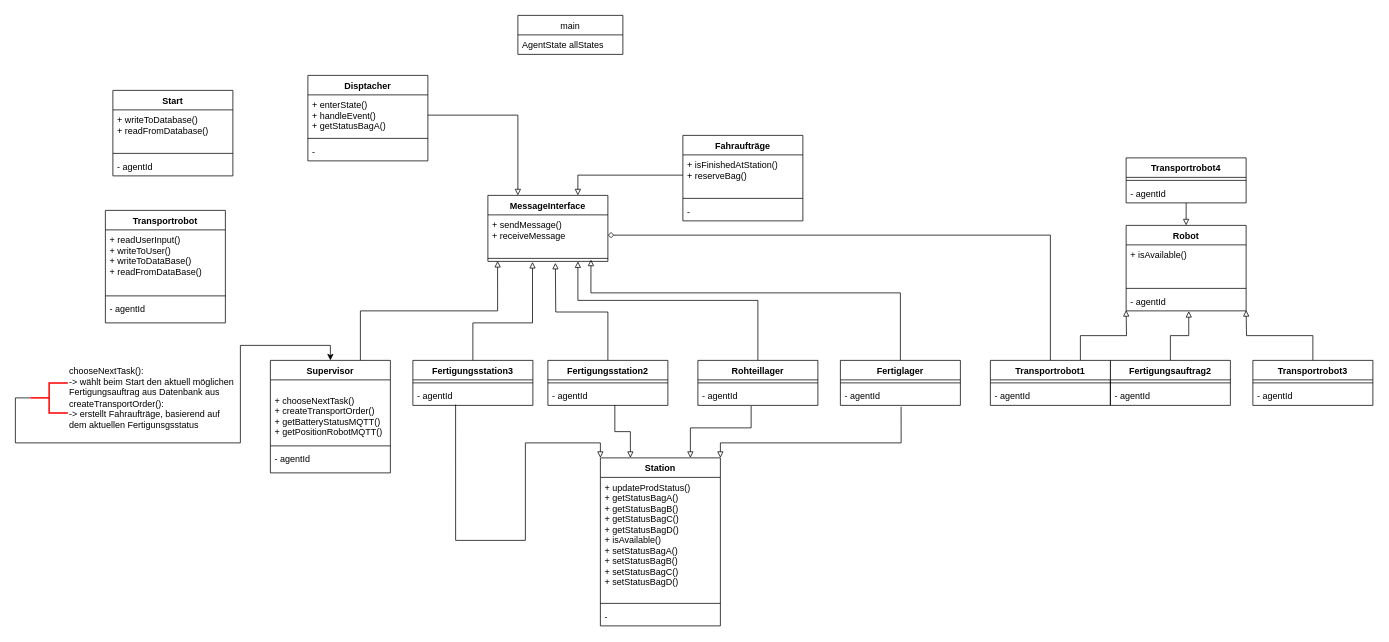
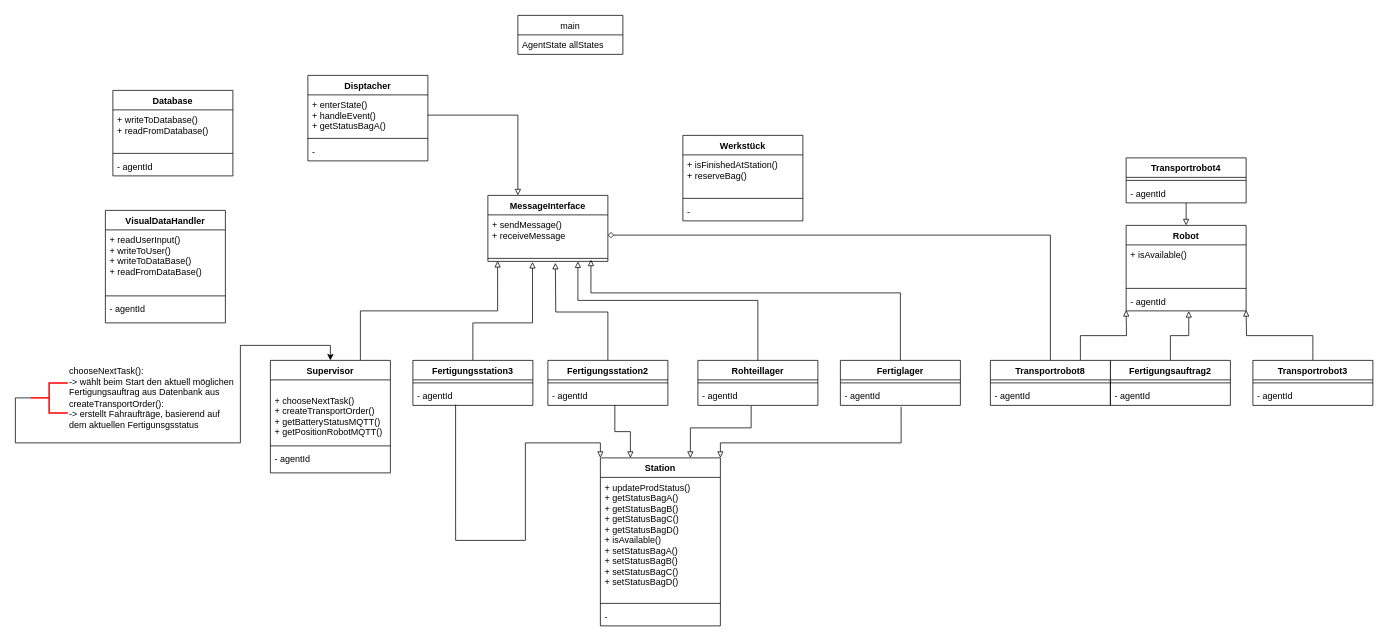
- <mxCell id="64" value="Start" style="swimlane;fontStyle=1;align=center;verticalAlign=top;childLayout=stackLayout;horizontal=1;startSize=26;horizontalStack=0;resizeParent=1;resizeParentMax=0;resizeLast=0;collapsible=1;marginBottom=0;" vertex="1" parent="1"><mxGeometry x="150" y="120" width="160" height="114" as="geometry" /></mxCell>
+ <mxCell id="64" value="Database" style="swimlane;fontStyle=1;align=center;verticalAlign=top;childLayout=stackLayout;horizontal=1;startSize=26;horizontalStack=0;resizeParent=1;resizeParentMax=0;resizeLast=0;collapsible=1;marginBottom=0;" vertex="1" parent="1"><mxGeometry x="150" y="120" width="160" height="114" as="geometry" /></mxCell>
- <mxCell id="15" value="Fahraufträge" style="swimlane;fontStyle=1;align=center;verticalAlign=top;childLayout=stackLayout;horizontal=1;startSize=26;horizontalStack=0;resizeParent=1;resizeParentMax=0;resizeLast=0;collapsible=1;marginBottom=0;" parent="1" vertex="1"><mxGeometry x="910" width="160" height="114" as="geometry" y="180" /></mxCell>
+ <mxCell id="15" value="Werkstück" style="swimlane;fontStyle=1;align=center;verticalAlign=top;childLayout=stackLayout;horizontal=1;startSize=26;horizontalStack=0;resizeParent=1;resizeParentMax=0;resizeLast=0;collapsible=1;marginBottom=0;" parent="1" vertex="1"><mxGeometry x="910" width="160" height="114" as="geometry" y="180" /></mxCell>
- <mxCell id="54" style="edgeStyle=orthogonalEdgeStyle;rounded=0;orthogonalLoop=1;jettySize=auto;html=1;exitX=0;exitY=0.5;exitDx=0;exitDy=0;entryX=0.75;entryY=0;entryDx=0;entryDy=0;endArrow=block;endFill=0;" edge="1" parent="1" source="16" target="51"><mxGeometry relative="1" as="geometry" /></mxCell>
- <mxCell id="73" value="Transportrobot" style="swimlane;fontStyle=1;align=center;verticalAlign=top;childLayout=stackLayout;horizontal=1;startSize=26;horizontalStack=0;resizeParent=1;resizeParentMax=0;resizeLast=0;collapsible=1;marginBottom=0;" vertex="1" parent="1"><mxGeometry x="140" y="280" width="160" height="150" as="geometry" /></mxCell>
+ <mxCell id="73" value="VisualDataHandler" style="swimlane;fontStyle=1;align=center;verticalAlign=top;childLayout=stackLayout;horizontal=1;startSize=26;horizontalStack=0;resizeParent=1;resizeParentMax=0;resizeLast=0;collapsible=1;marginBottom=0;" vertex="1" parent="1"><mxGeometry x="140" y="280" width="160" height="150" as="geometry" /></mxCell>
- <mxCell id="43" value="Transportrobot1" style="swimlane;fontStyle=1;align=center;verticalAlign=top;childLayout=stackLayout;horizontal=1;startSize=26;horizontalStack=0;resizeParent=1;resizeParentMax=0;resizeLast=0;collapsible=1;marginBottom=0;" vertex="1" parent="1"><mxGeometry x="1320" y="480" width="160" height="60" as="geometry" /></mxCell>
+ <mxCell id="43" value="Transportrobot8" style="swimlane;fontStyle=1;align=center;verticalAlign=top;childLayout=stackLayout;horizontal=1;startSize=26;horizontalStack=0;resizeParent=1;resizeParentMax=0;resizeLast=0;collapsible=1;marginBottom=0;" vertex="1" parent="1"><mxGeometry x="1320" y="480" width="160" height="60" as="geometry" /></mxCell>
